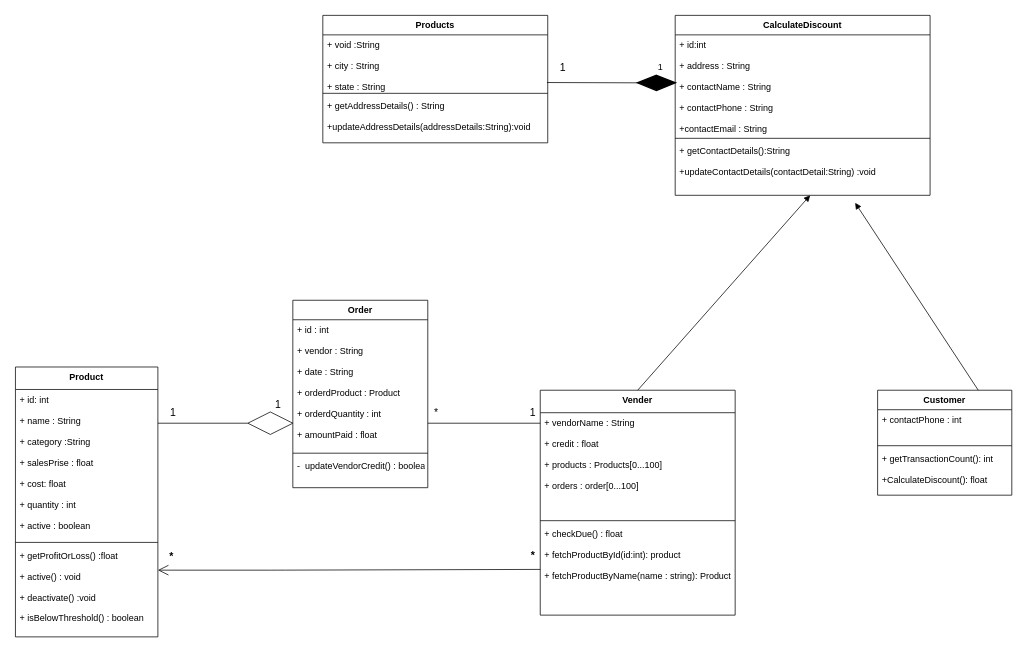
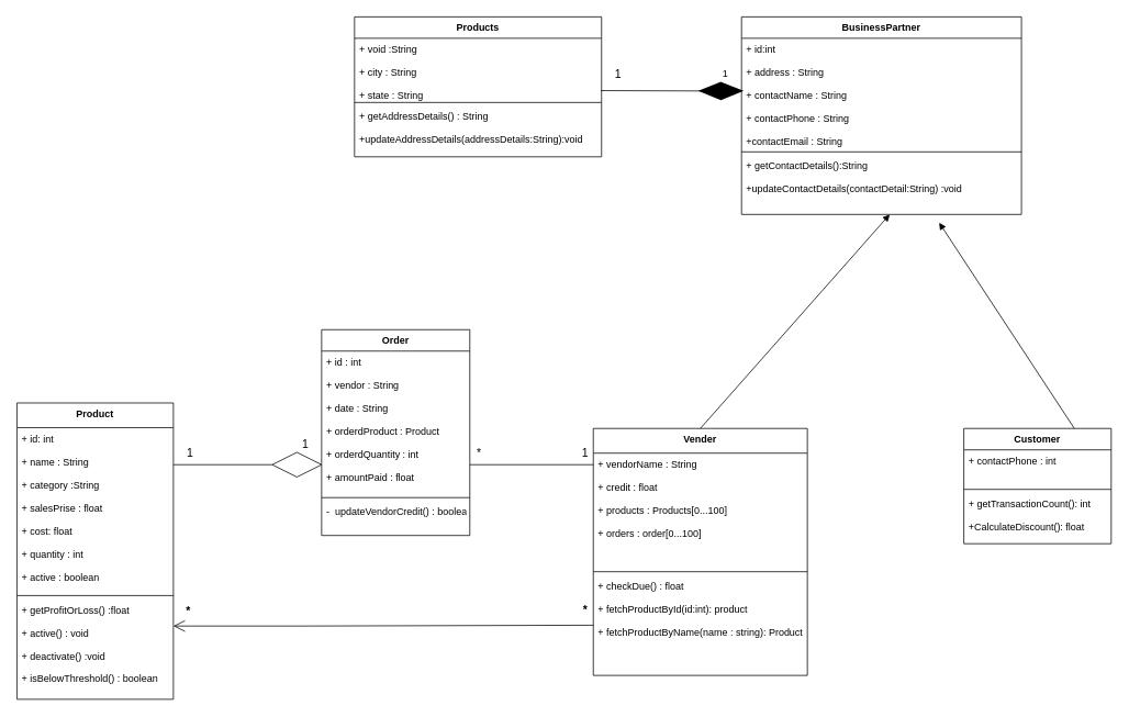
- <mxCell id="6" value="CalculateDiscount" style="swimlane;fontStyle=1;align=center;verticalAlign=top;childLayout=stackLayout;horizontal=1;startSize=26;horizontalStack=0;resizeParent=1;resizeParentMax=0;resizeLast=0;collapsible=1;marginBottom=0;" vertex="1" parent="1"><mxGeometry x="900" y="20" width="340" height="240" as="geometry" /></mxCell>
+ <mxCell id="6" value="BusinessPartner" style="swimlane;fontStyle=1;align=center;verticalAlign=top;childLayout=stackLayout;horizontal=1;startSize=26;horizontalStack=0;resizeParent=1;resizeParentMax=0;resizeLast=0;collapsible=1;marginBottom=0;" vertex="1" parent="1"><mxGeometry x="900" y="20" width="340" height="240" as="geometry" /></mxCell>
